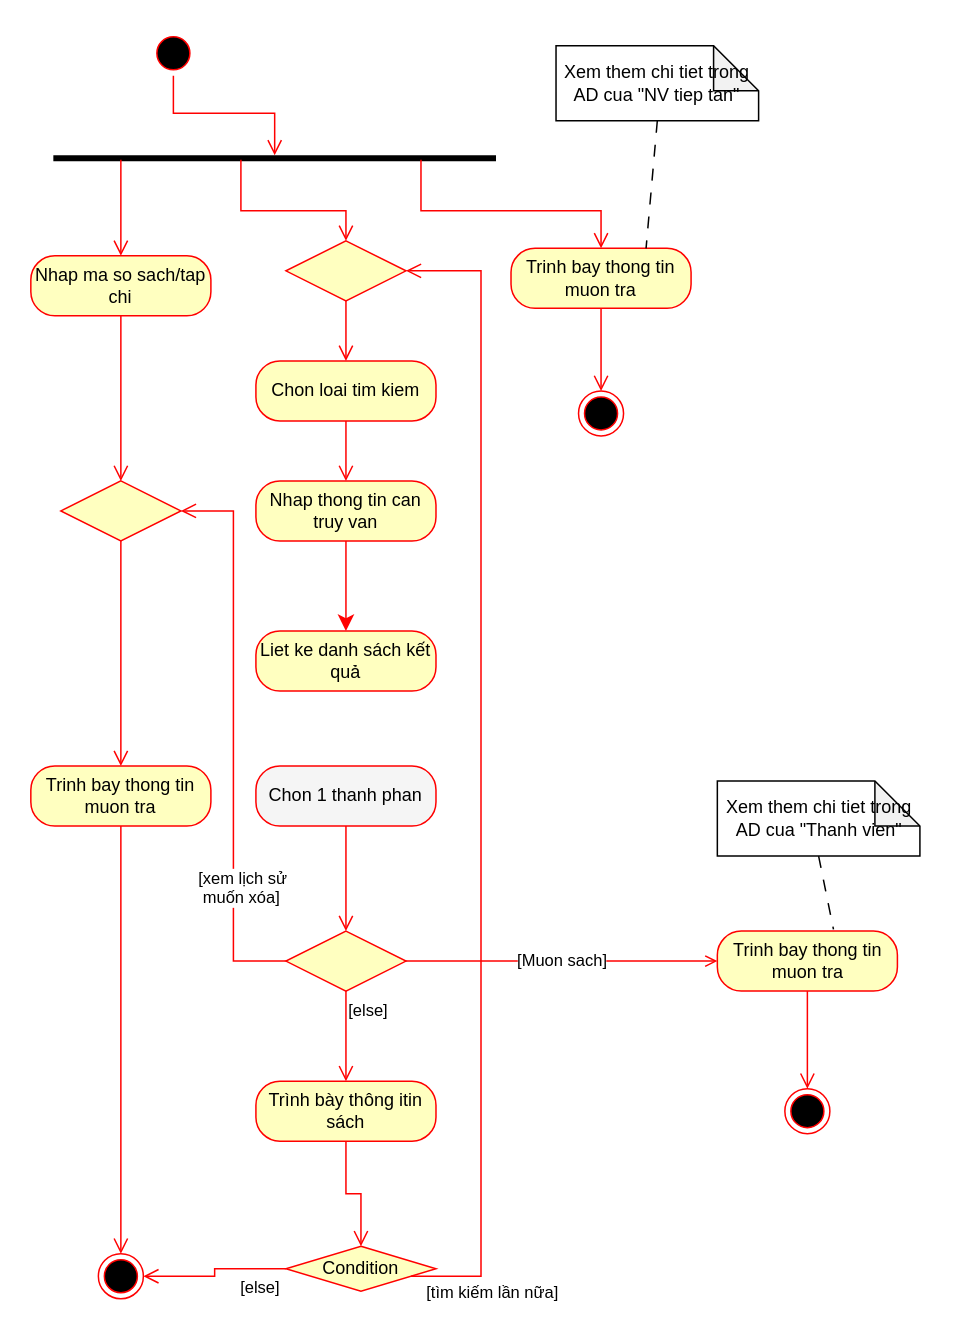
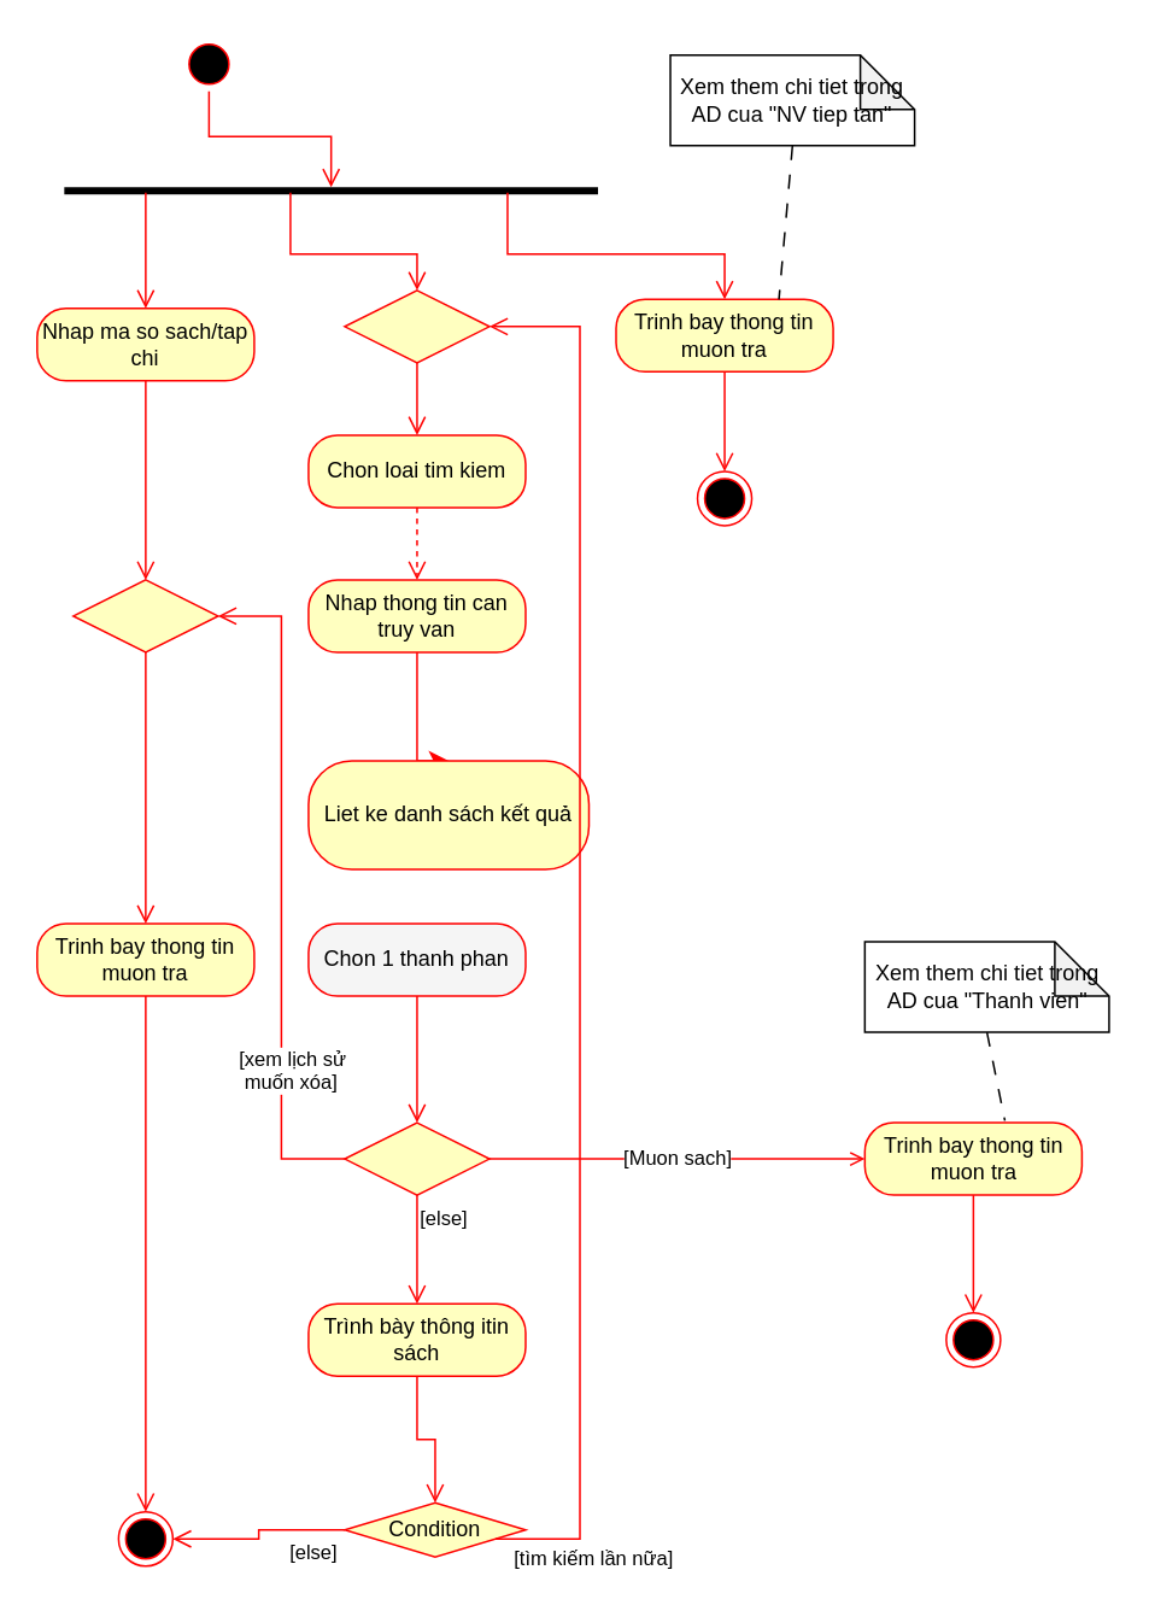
- <mxCell id="12" value="" style="edgeStyle=orthogonalEdgeStyle;html=1;verticalAlign=bottom;endArrow=open;endSize=8;strokeColor=#ff0000;rounded=0;exitX=0.5;exitY=1;exitDx=0;exitDy=0;entryX=0.5;entryY=0;entryDx=0;entryDy=0;" edge="1" parent="1" source="11" target="13"><mxGeometry relative="1" as="geometry"><mxPoint x="230" y="280" as="targetPoint" /><mxPoint x="230" y="250" as="sourcePoint" /><Array as="points" /></mxGeometry></mxCell>
+ <mxCell id="12" value="" style="edgeStyle=orthogonalEdgeStyle;html=1;verticalAlign=bottom;endArrow=open;endSize=8;strokeColor=#ff0000;rounded=0;exitX=0.5;exitY=1;exitDx=0;exitDy=0;entryX=0.5;entryY=0;entryDx=0;entryDy=0;dashed=1;" edge="1" parent="1" source="11" target="13"><mxGeometry relative="1" as="geometry"><mxPoint x="230" y="280" as="targetPoint" /><mxPoint x="230" y="250" as="sourcePoint" /><Array as="points" /></mxGeometry></mxCell>
- <mxCell id="16" value="Liet ke danh sách kết quả" style="rounded=1;whiteSpace=wrap;html=1;arcSize=40;fontColor=#000000;fillColor=#ffffc0;strokeColor=#ff0000;" vertex="1" parent="1"><mxGeometry x="170" y="420" width="120" height="40" as="geometry" /></mxCell>
+ <mxCell id="16" value="Liet ke danh sách kết quả" style="rounded=1;whiteSpace=wrap;html=1;arcSize=40;fontColor=#000000;fillColor=#ffffc0;strokeColor=#ff0000;" vertex="1" parent="1"><mxGeometry x="170" y="420" width="155" height="60" as="geometry" /></mxCell>
